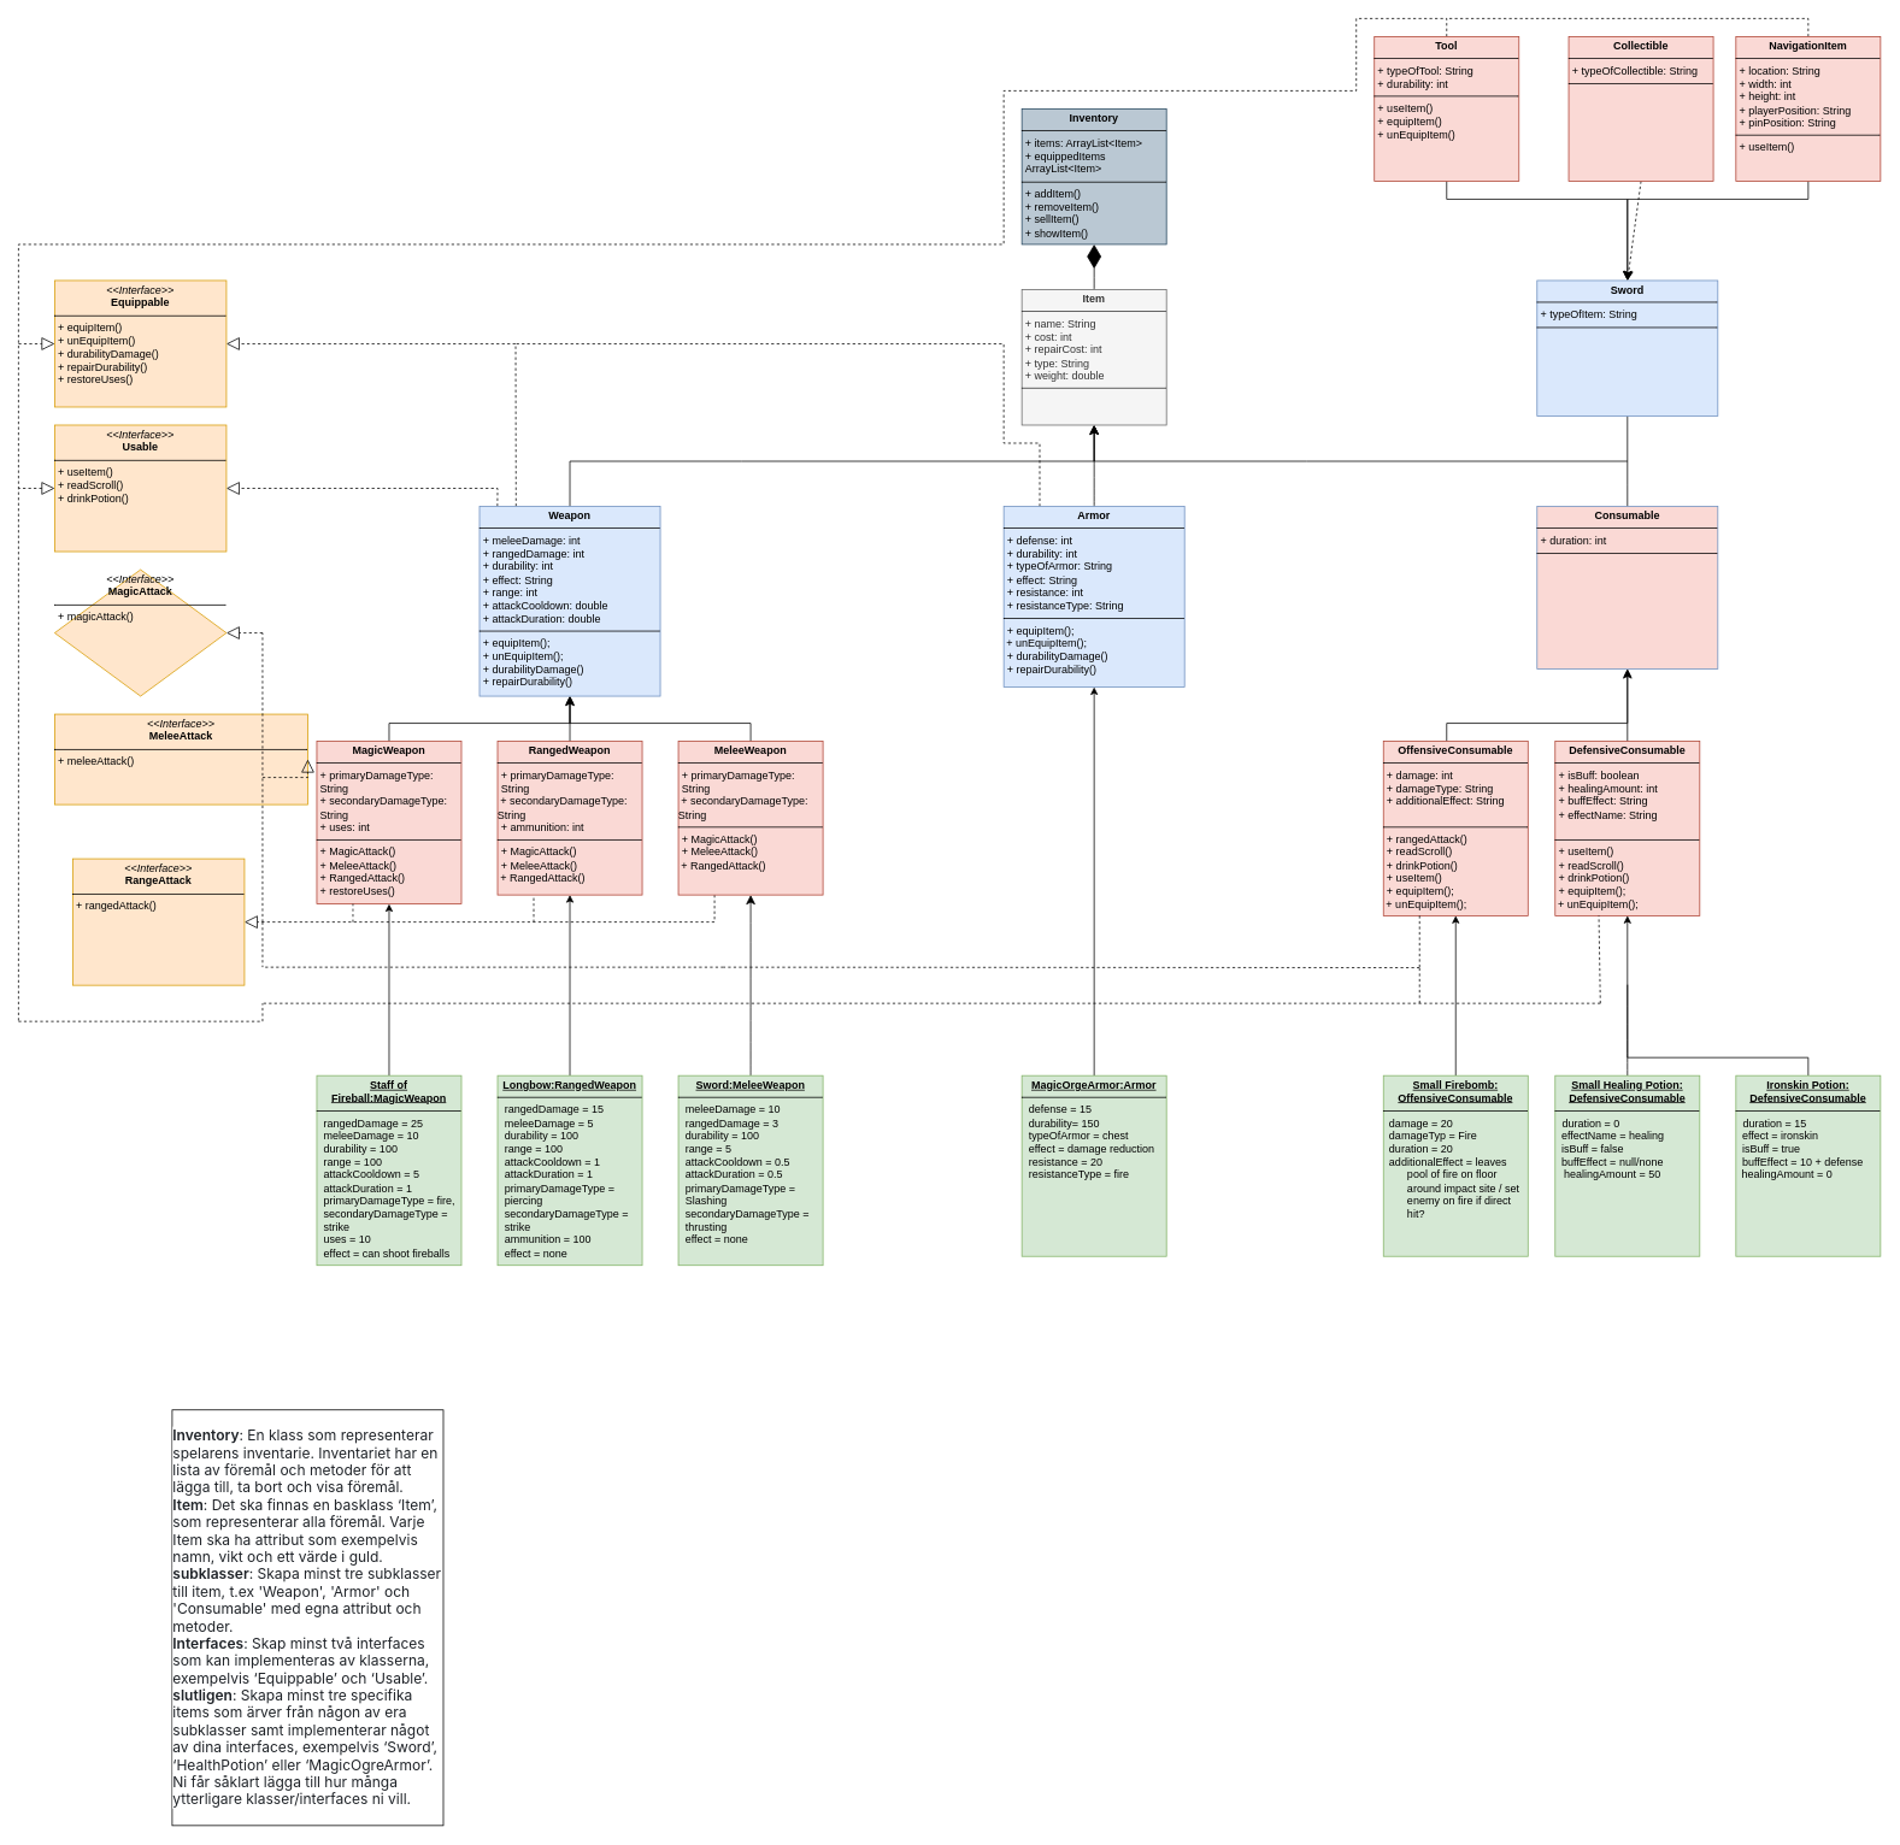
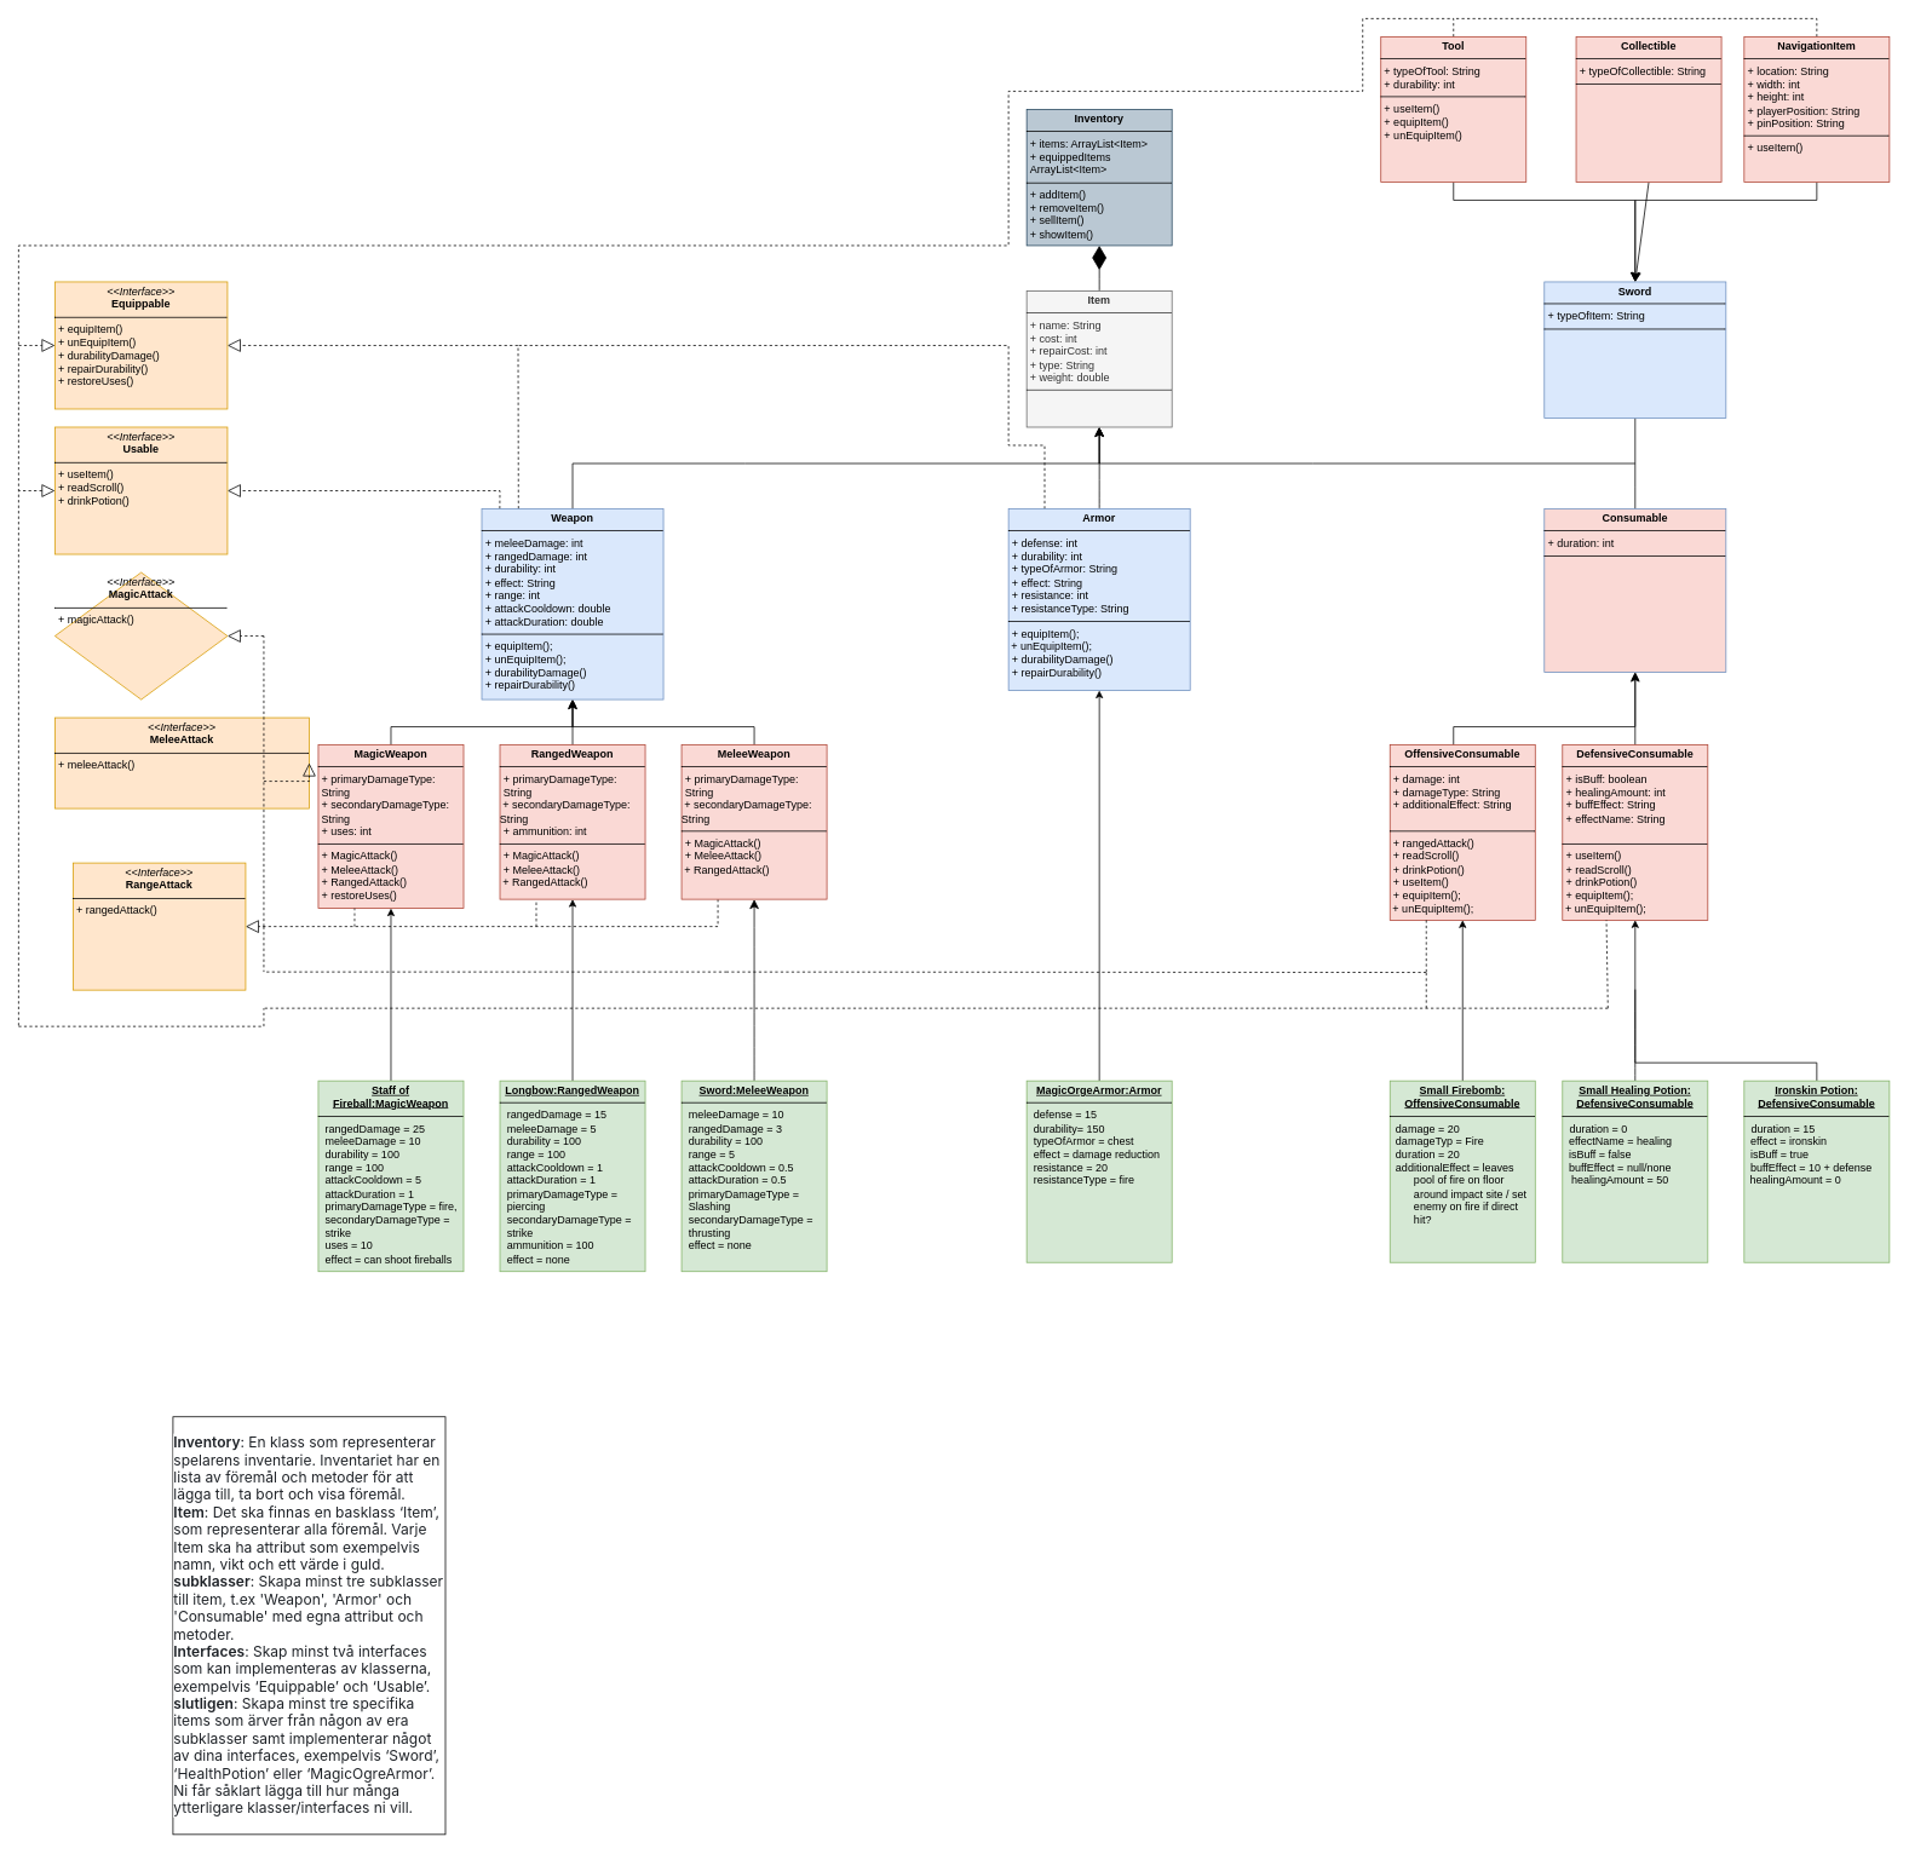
- <mxCell id="37" style="edgeStyle=none;curved=0;rounded=0;orthogonalLoop=1;jettySize=auto;html=1;entryX=0.5;entryY=0;entryDx=0;entryDy=0;fontSize=12;startSize=8;endSize=8;exitX=0.5;exitY=1;exitDx=0;exitDy=0;dashed=1;" edge="1" parent="1" source="38" target="34"><mxGeometry relative="1" as="geometry"><Array as="points" /></mxGeometry></mxCell>
+ <mxCell id="37" style="edgeStyle=none;curved=0;rounded=0;orthogonalLoop=1;jettySize=auto;html=1;entryX=0.5;entryY=0;entryDx=0;entryDy=0;fontSize=12;startSize=8;endSize=8;exitX=0.5;exitY=1;exitDx=0;exitDy=0;" edge="1" parent="1" source="38" target="34"><mxGeometry relative="1" as="geometry"><Array as="points" /></mxGeometry></mxCell>
